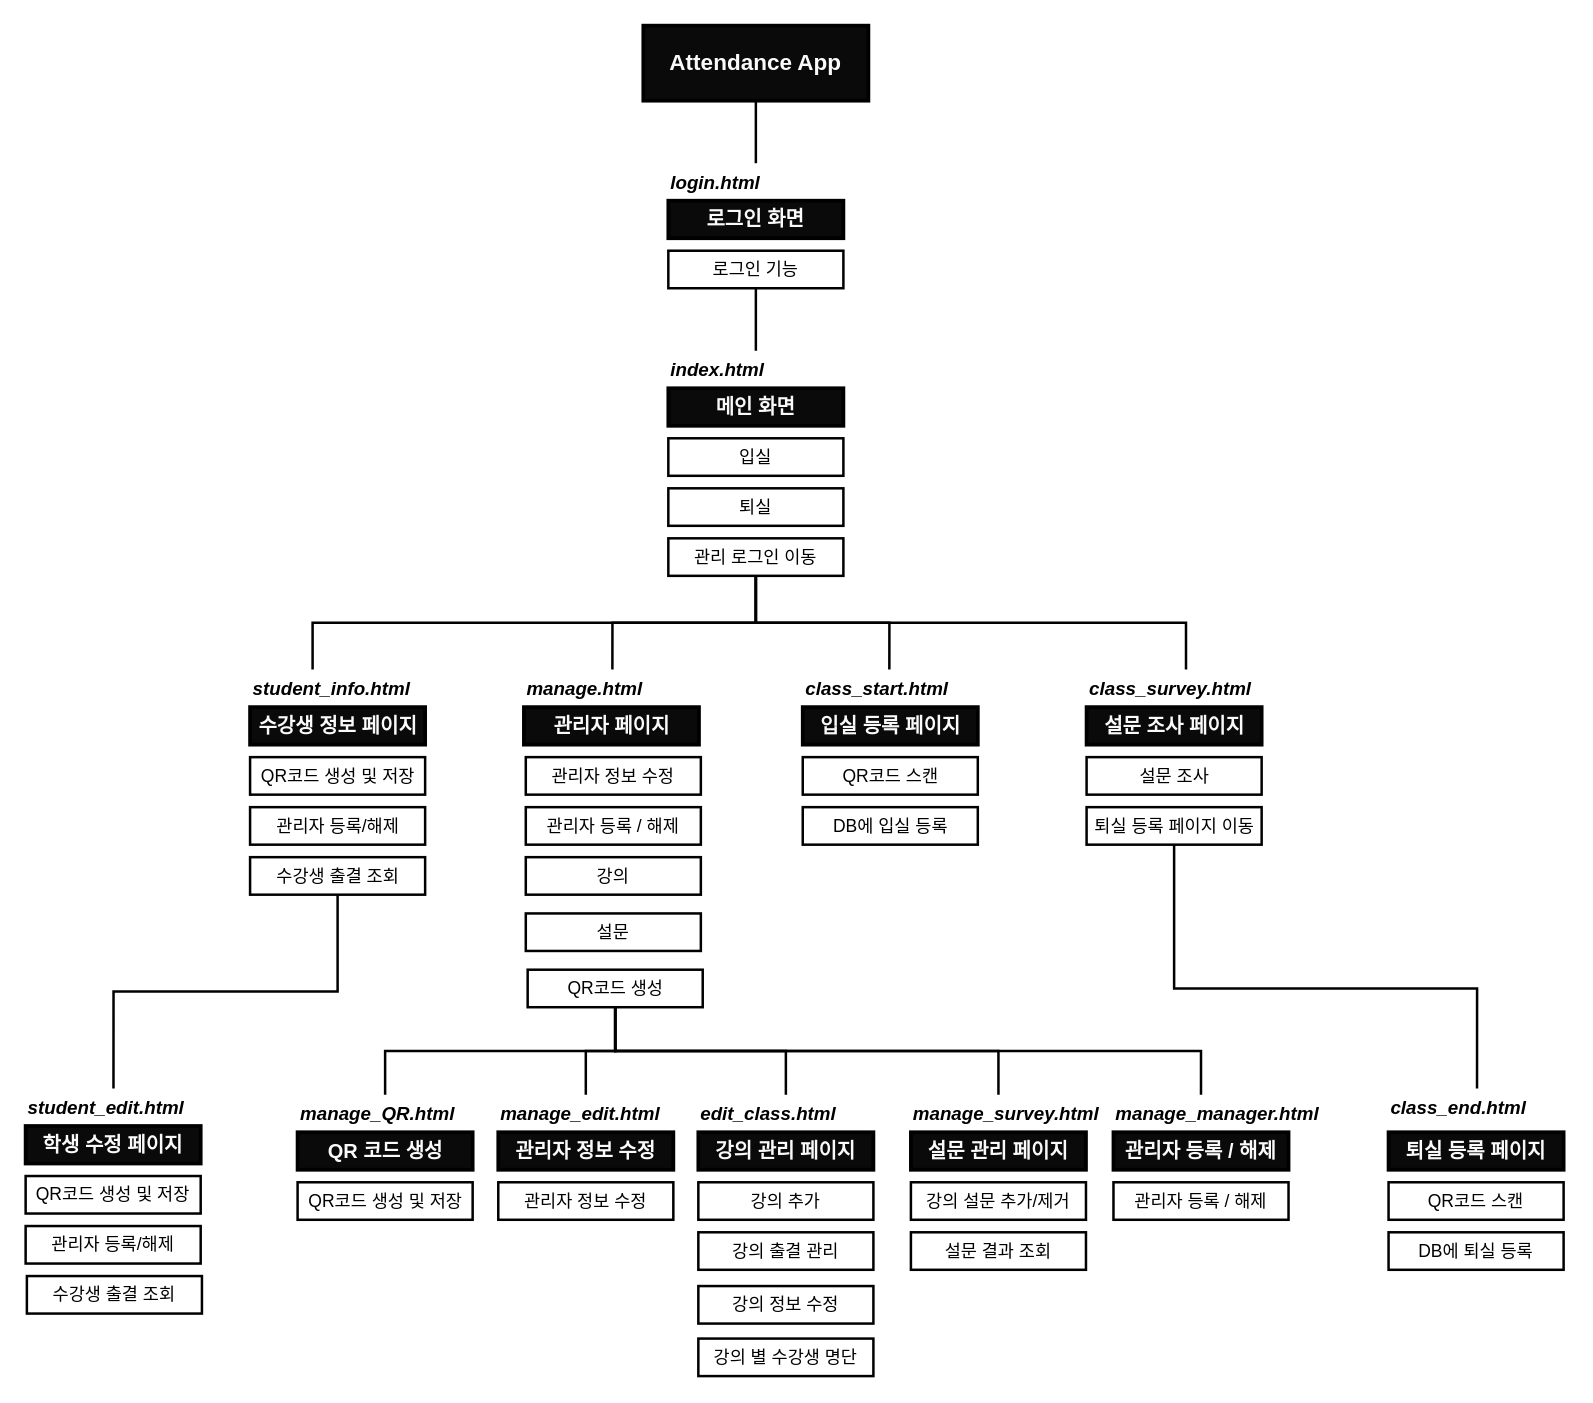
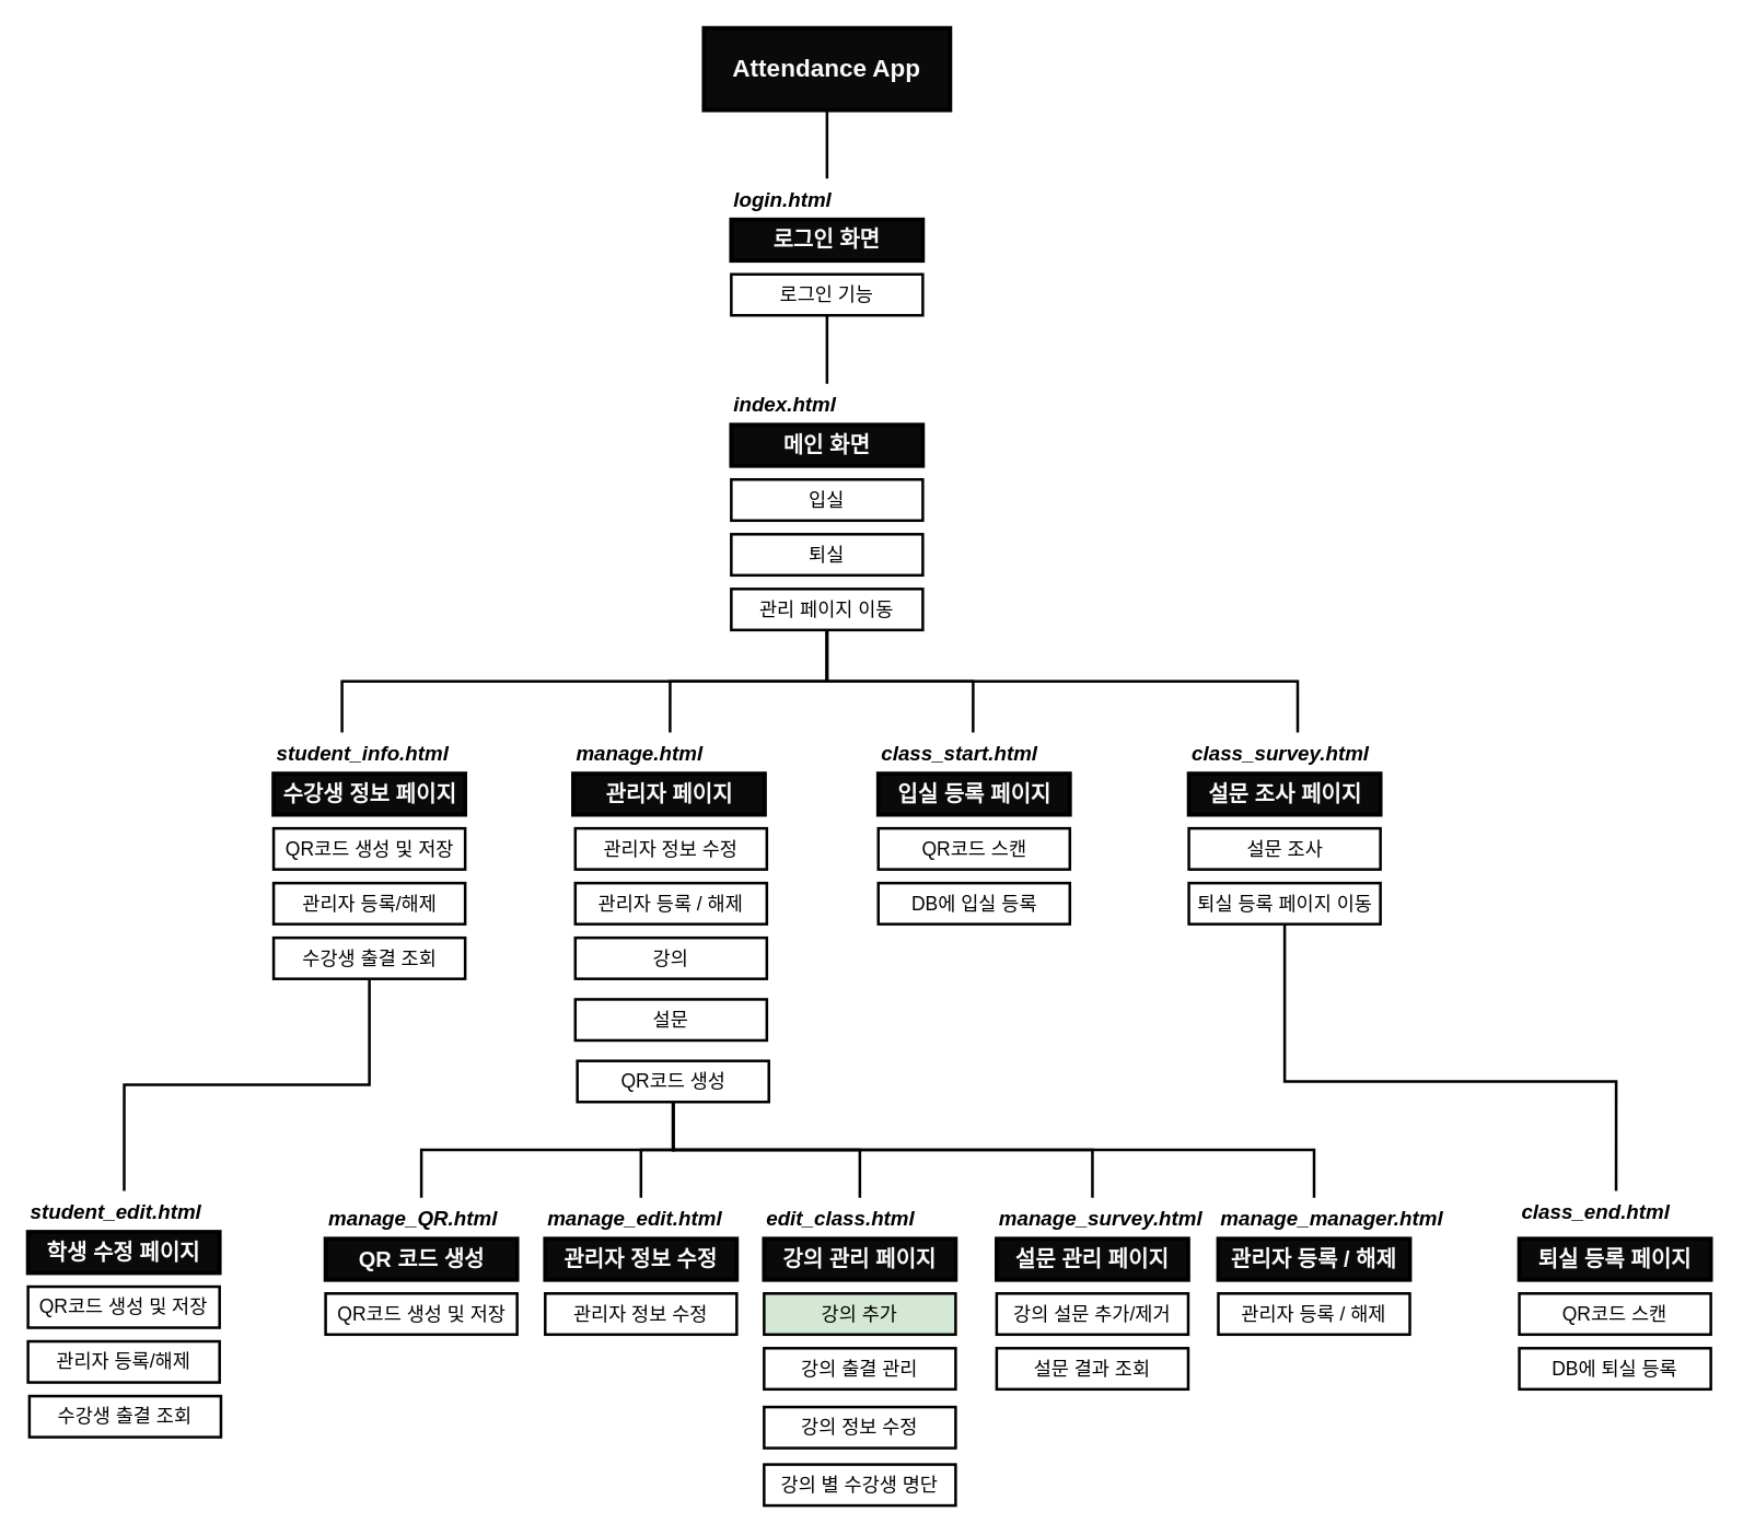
- <mxCell id="10" value="&lt;span style=&quot;font-size: 14px;&quot;&gt;관리 로그인 이동&lt;/span&gt;" style="rounded=0;whiteSpace=wrap;html=1;strokeWidth=2;" parent="1" vertex="1"><mxGeometry x="534" y="430" width="140" height="30" as="geometry" /></mxCell>
+ <mxCell id="10" value="&lt;span style=&quot;font-size: 14px;&quot;&gt;관리 페이지 이동&lt;/span&gt;" style="rounded=0;whiteSpace=wrap;html=1;strokeWidth=2;" parent="1" vertex="1"><mxGeometry x="534" y="430" width="140" height="30" as="geometry" /></mxCell>
- <mxCell id="55" value="&lt;span style=&quot;font-size: 14px;&quot;&gt;강의 추가&lt;/span&gt;" style="rounded=0;whiteSpace=wrap;html=1;strokeWidth=2;" parent="1" vertex="1"><mxGeometry x="558" y="945" width="140" height="30" as="geometry" /></mxCell>
+ <mxCell id="55" value="&lt;span style=&quot;font-size: 14px;&quot;&gt;강의 추가&lt;/span&gt;" style="rounded=0;whiteSpace=wrap;html=1;strokeWidth=2;fillColor=#d5e8d4;" parent="1" vertex="1"><mxGeometry x="558" y="945" width="140" height="30" as="geometry" /></mxCell>
